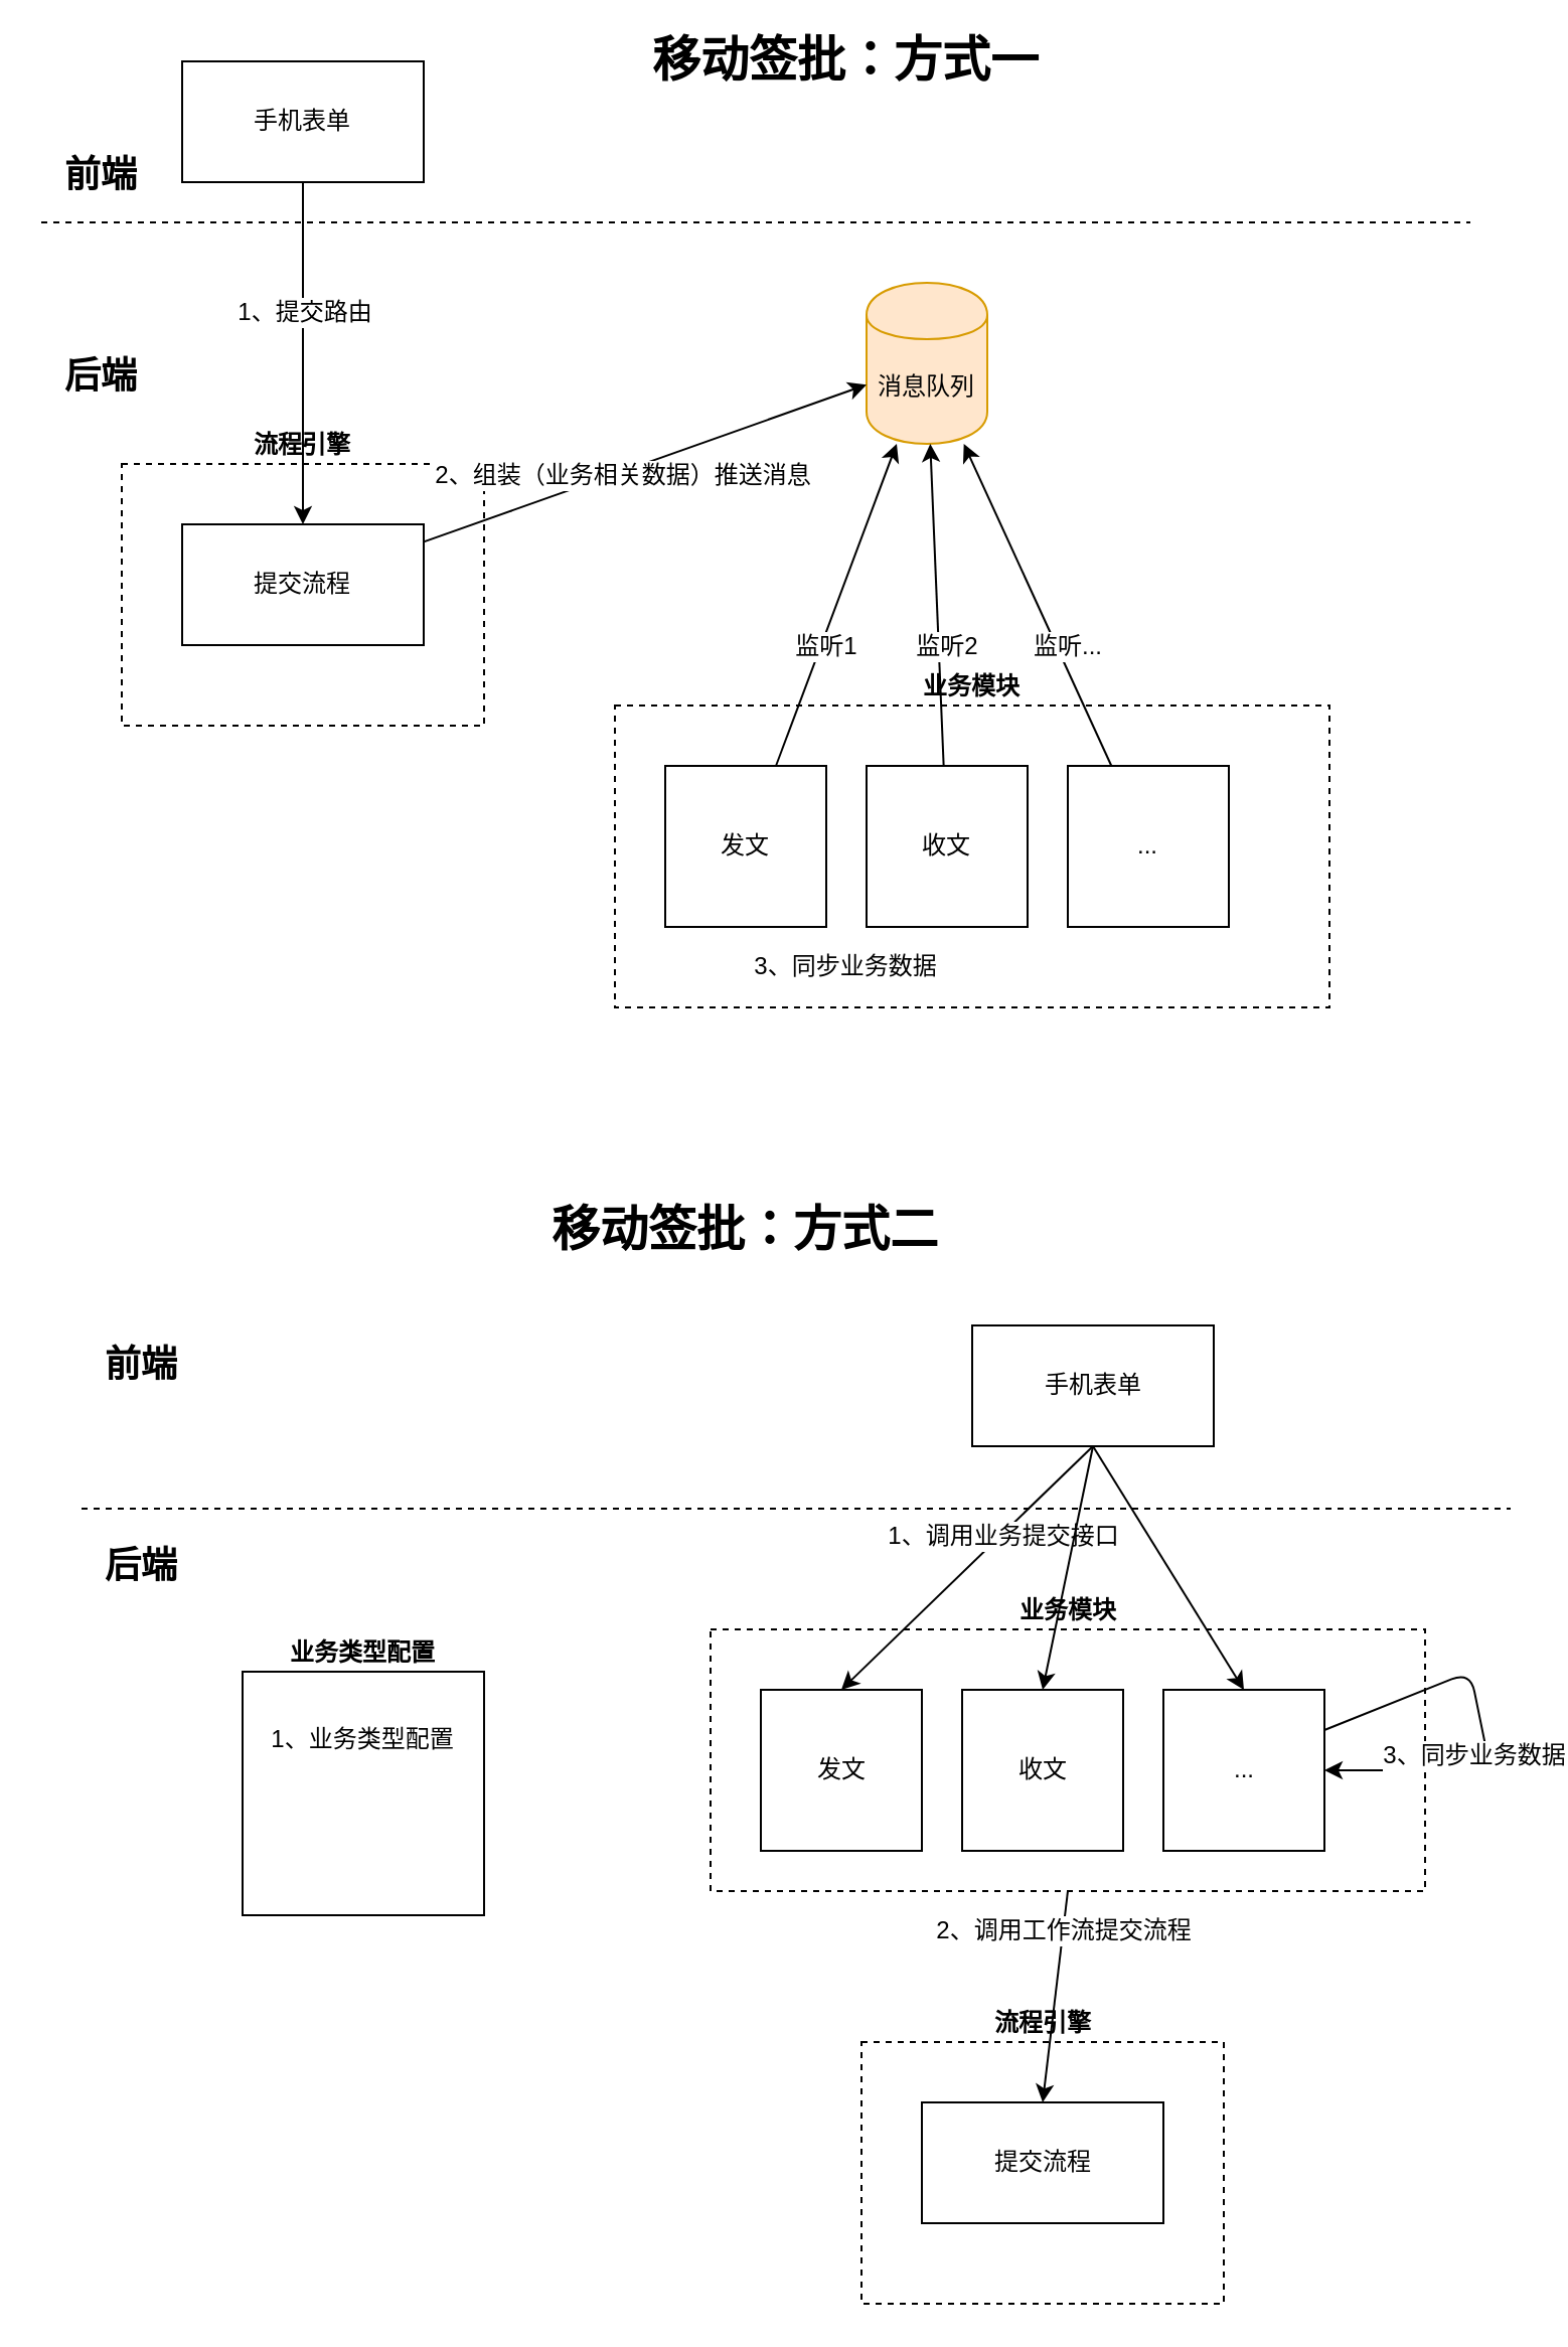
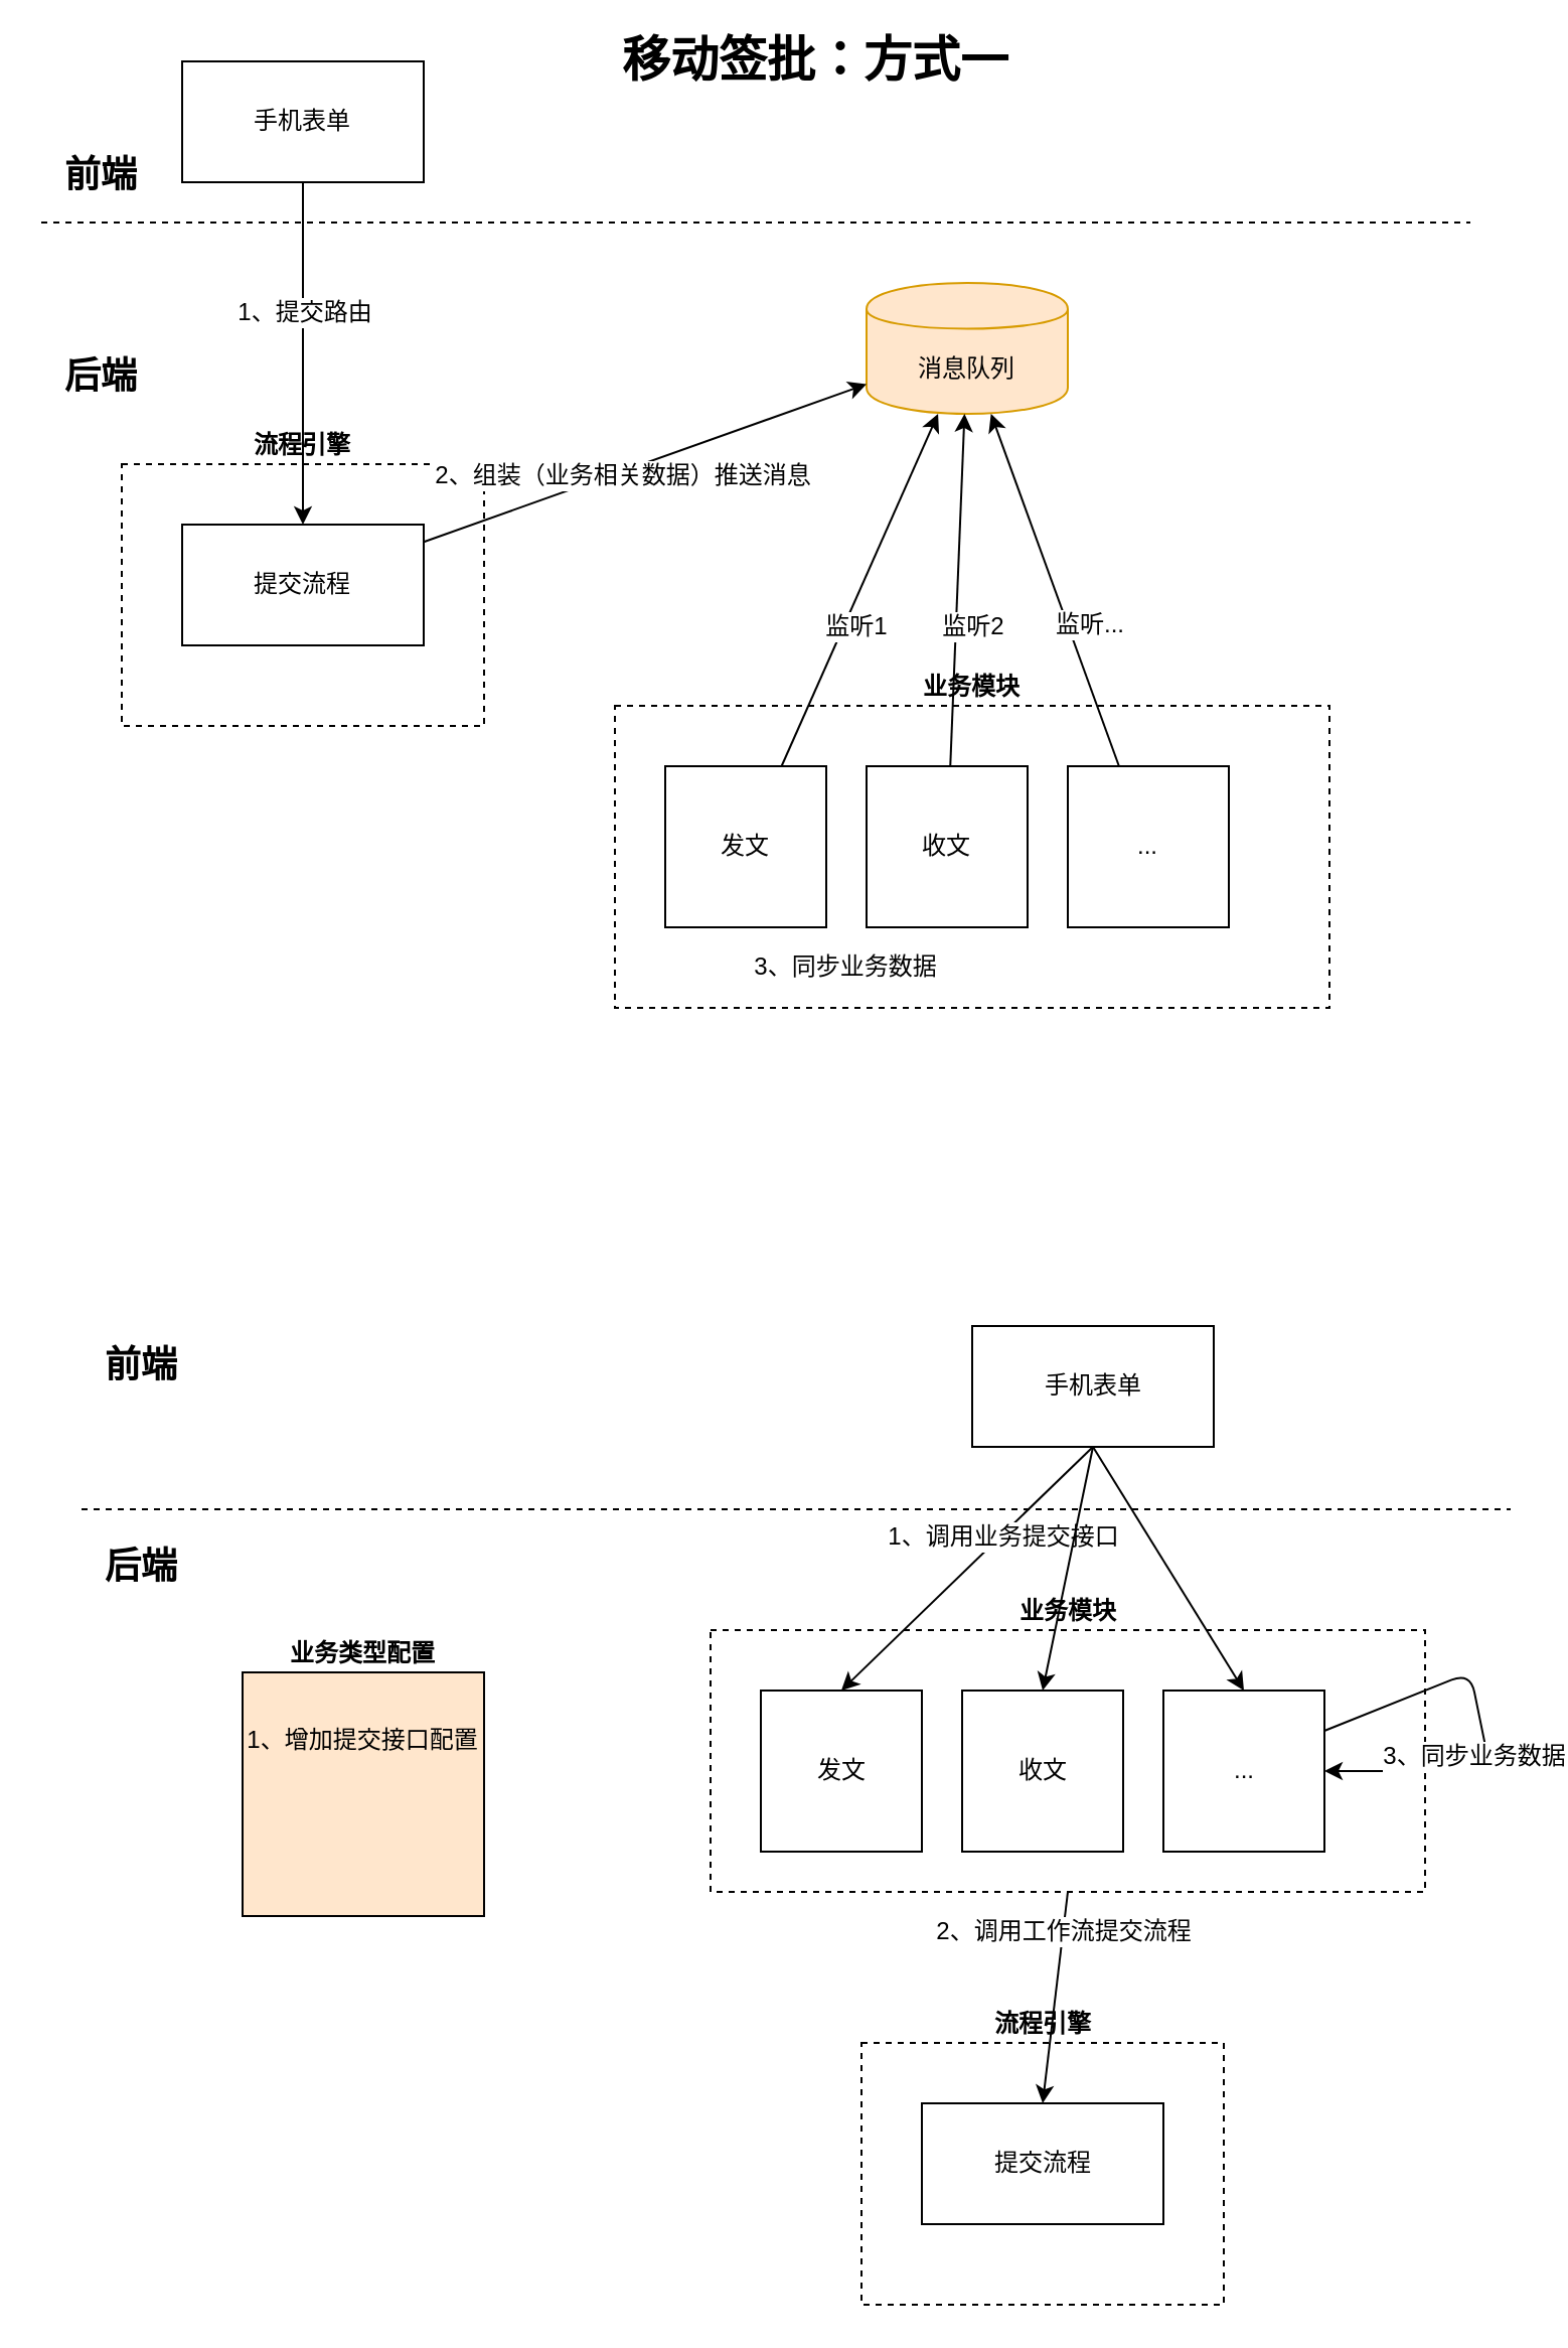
- <mxCell id="43" value="移动签批：方式一" style="text;html=1;strokeColor=none;fillColor=none;align=center;verticalAlign=middle;whiteSpace=wrap;rounded=0;dashed=1;fontSize=24;fontStyle=1" vertex="1" parent="1"><mxGeometry x="320" y="20" width="200" height="20" as="geometry" /></mxCell>
+ <mxCell id="43" value="移动签批：方式一" style="text;html=1;strokeColor=none;fillColor=none;align=center;verticalAlign=middle;whiteSpace=wrap;rounded=0;dashed=1;fontSize=24;fontStyle=1" vertex="1" parent="1"><mxGeometry x="305" y="20" width="200" height="20" as="geometry" /></mxCell>
- <mxCell id="4" value="消息队列" style="shape=cylinder;whiteSpace=wrap;html=1;boundedLbl=1;backgroundOutline=1;fillColor=#ffe6cc;strokeColor=#d79b00;" vertex="1" parent="1"><mxGeometry x="430" y="140" width="60" height="80" as="geometry" /></mxCell>
+ <mxCell id="4" value="消息队列" style="shape=cylinder;whiteSpace=wrap;html=1;boundedLbl=1;backgroundOutline=1;fillColor=#ffe6cc;strokeColor=#d79b00;" vertex="1" parent="1"><mxGeometry x="430" y="140" width="100" height="65" as="geometry" /></mxCell>
- <mxCell id="40" value="移动签批：方式二" style="text;html=1;strokeColor=none;fillColor=none;align=center;verticalAlign=middle;whiteSpace=wrap;rounded=0;dashed=1;fontSize=24;fontStyle=1" vertex="1" parent="1"><mxGeometry x="270" y="601" width="200" height="20" as="geometry" /></mxCell>
- <mxCell id="42" value="1、业务类型配置" style="text;html=1;strokeColor=none;fillColor=none;align=center;verticalAlign=middle;whiteSpace=wrap;rounded=0;fontSize=12;" vertex="1" parent="1"><mxGeometry x="120" y="854" width="120" height="20" as="geometry" /></mxCell>
+ <mxCell id="42" value="1、增加提交接口配置" style="text;html=1;strokeColor=none;fillColor=none;align=center;verticalAlign=middle;whiteSpace=wrap;rounded=0;fontSize=12;" vertex="1" parent="1"><mxGeometry x="120" y="854" width="120" height="20" as="geometry" /></mxCell>
- <mxCell id="41" value="业务类型配置" style="rounded=0;whiteSpace=wrap;html=1;fontSize=12;fontStyle=1;labelPosition=center;verticalLabelPosition=top;align=center;verticalAlign=bottom;" vertex="1" parent="1"><mxGeometry x="120" y="830" width="120" height="121" as="geometry" /></mxCell>
+ <mxCell id="41" value="业务类型配置" style="rounded=0;whiteSpace=wrap;html=1;fontSize=12;fontStyle=1;labelPosition=center;verticalLabelPosition=top;align=center;verticalAlign=bottom;fillColor=#ffe6cc;" vertex="1" parent="1"><mxGeometry x="120" y="830" width="120" height="121" as="geometry" /></mxCell>
